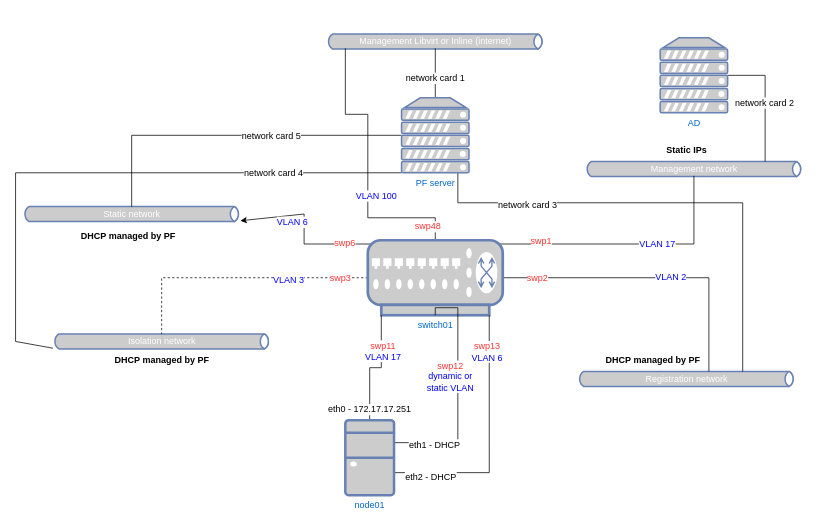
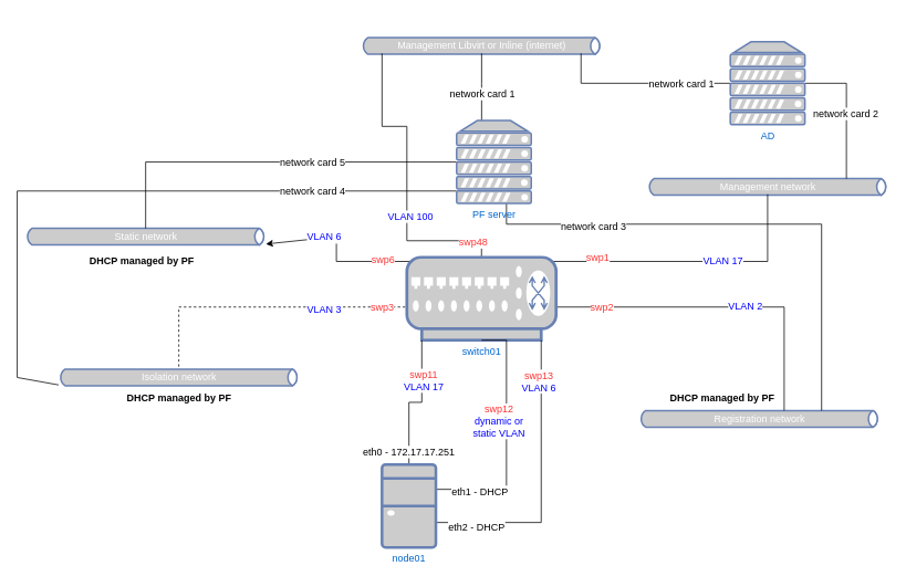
+ <mxCell id="18" style="edgeStyle=orthogonalEdgeStyle;rounded=0;orthogonalLoop=1;jettySize=auto;html=1;endArrow=none;endFill=0;" parent="1" source="20" target="2" edge="1"><mxGeometry relative="1" as="geometry"><Array as="points"><mxPoint x="699.88" y="100" /></Array></mxGeometry></mxCell>
+ <mxCell id="19" value="network card 1" style="text;html=1;align=center;verticalAlign=middle;resizable=0;points=[];labelBackgroundColor=#ffffff;" vertex="1" connectable="0" parent="18"><mxGeometry x="-0.553" y="-2" relative="1" as="geometry"><mxPoint x="-11.67" y="2" as="offset" /></mxGeometry></mxCell>
- <mxCell id="15" value="PF server" style="fontColor=#0066CC;verticalAlign=top;verticalLabelPosition=bottom;labelPosition=center;align=center;html=1;outlineConnect=0;fillColor=#CCCCCC;strokeColor=#6881B3;gradientColor=none;gradientDirection=north;strokeWidth=2;shape=mxgraph.networks.server;" parent="1" vertex="1"><mxGeometry x="534.88" y="130" width="90" height="100" as="geometry" /></mxCell>
+ <mxCell id="15" value="PF server" style="fontColor=#0066CC;verticalAlign=top;verticalLabelPosition=bottom;labelPosition=center;align=center;html=1;outlineConnect=0;fillColor=#CCCCCC;strokeColor=#6881B3;gradientColor=none;gradientDirection=north;strokeWidth=2;shape=mxgraph.networks.server;" parent="1" vertex="1"><mxGeometry x="549.88" y="145" width="90" height="100" as="geometry" /></mxCell>
- <mxCell id="50" value="&lt;b&gt;Static IPs&lt;/b&gt;" style="text;html=1;align=center;verticalAlign=middle;resizable=0;points=[];autosize=1;" parent="1" vertex="1"><mxGeometry x="879.88" y="190" width="70" height="20" as="geometry" /></mxCell>
- <mxCell id="36" value="switch01" style="fontColor=#0066CC;verticalAlign=top;verticalLabelPosition=bottom;labelPosition=center;align=center;html=1;outlineConnect=0;fillColor=#CCCCCC;strokeColor=#6881B3;gradientColor=none;gradientDirection=north;strokeWidth=2;shape=mxgraph.networks.switch;" parent="1" vertex="1"><mxGeometry x="489.88" y="320" width="180" height="100" as="geometry" /></mxCell>
+ <mxCell id="36" value="switch01" style="fontColor=#0066CC;verticalAlign=top;verticalLabelPosition=bottom;labelPosition=center;align=center;html=1;outlineConnect=0;fillColor=#CCCCCC;strokeColor=#6881B3;gradientColor=none;gradientDirection=north;strokeWidth=2;shape=mxgraph.networks.switch;" parent="1" vertex="1"><mxGeometry x="489.88" y="310" width="180" height="100" as="geometry" /></mxCell>
